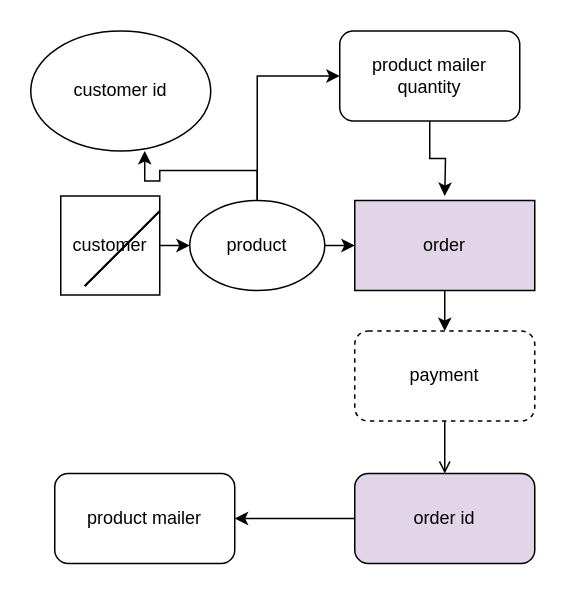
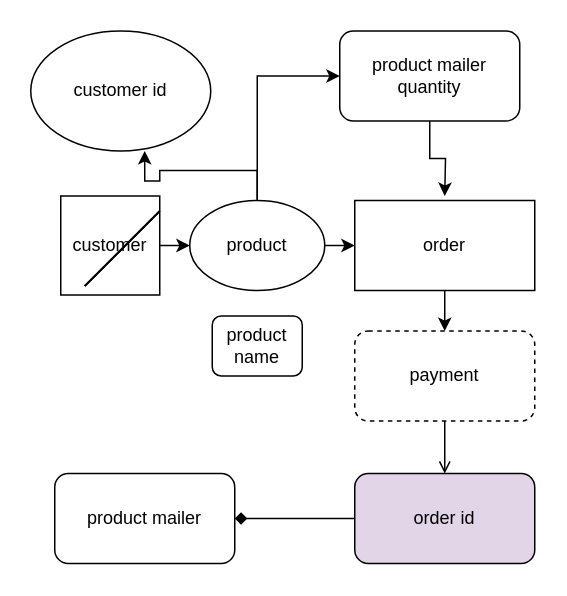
- <mxCell id="9" value="order" style="rounded=0;whiteSpace=wrap;html=1;fillColor=#e1d5e7;" vertex="1" parent="1"><mxGeometry x="236" y="133" width="120" height="60" as="geometry" /></mxCell>
+ <mxCell id="9" value="order" style="rounded=0;whiteSpace=wrap;html=1;" vertex="1" parent="1"><mxGeometry x="236" y="133" width="120" height="60" as="geometry" /></mxCell>
+ <mxCell id="21" value="product name" style="rounded=1;whiteSpace=wrap;html=1;" vertex="1" parent="1"><mxGeometry x="141" y="210" width="60" height="40" as="geometry" /></mxCell>
- <mxCell id="22" value="" style="edgeStyle=orthogonalEdgeStyle;rounded=0;orthogonalLoop=1;jettySize=auto;html=1;" edge="1" parent="1" source="23" target="24"><mxGeometry relative="1" as="geometry" /></mxCell>
+ <mxCell id="22" value="" style="edgeStyle=orthogonalEdgeStyle;rounded=0;orthogonalLoop=1;jettySize=auto;html=1;endArrow=diamond;" edge="1" parent="1" source="23" target="24"><mxGeometry relative="1" as="geometry" /></mxCell>
